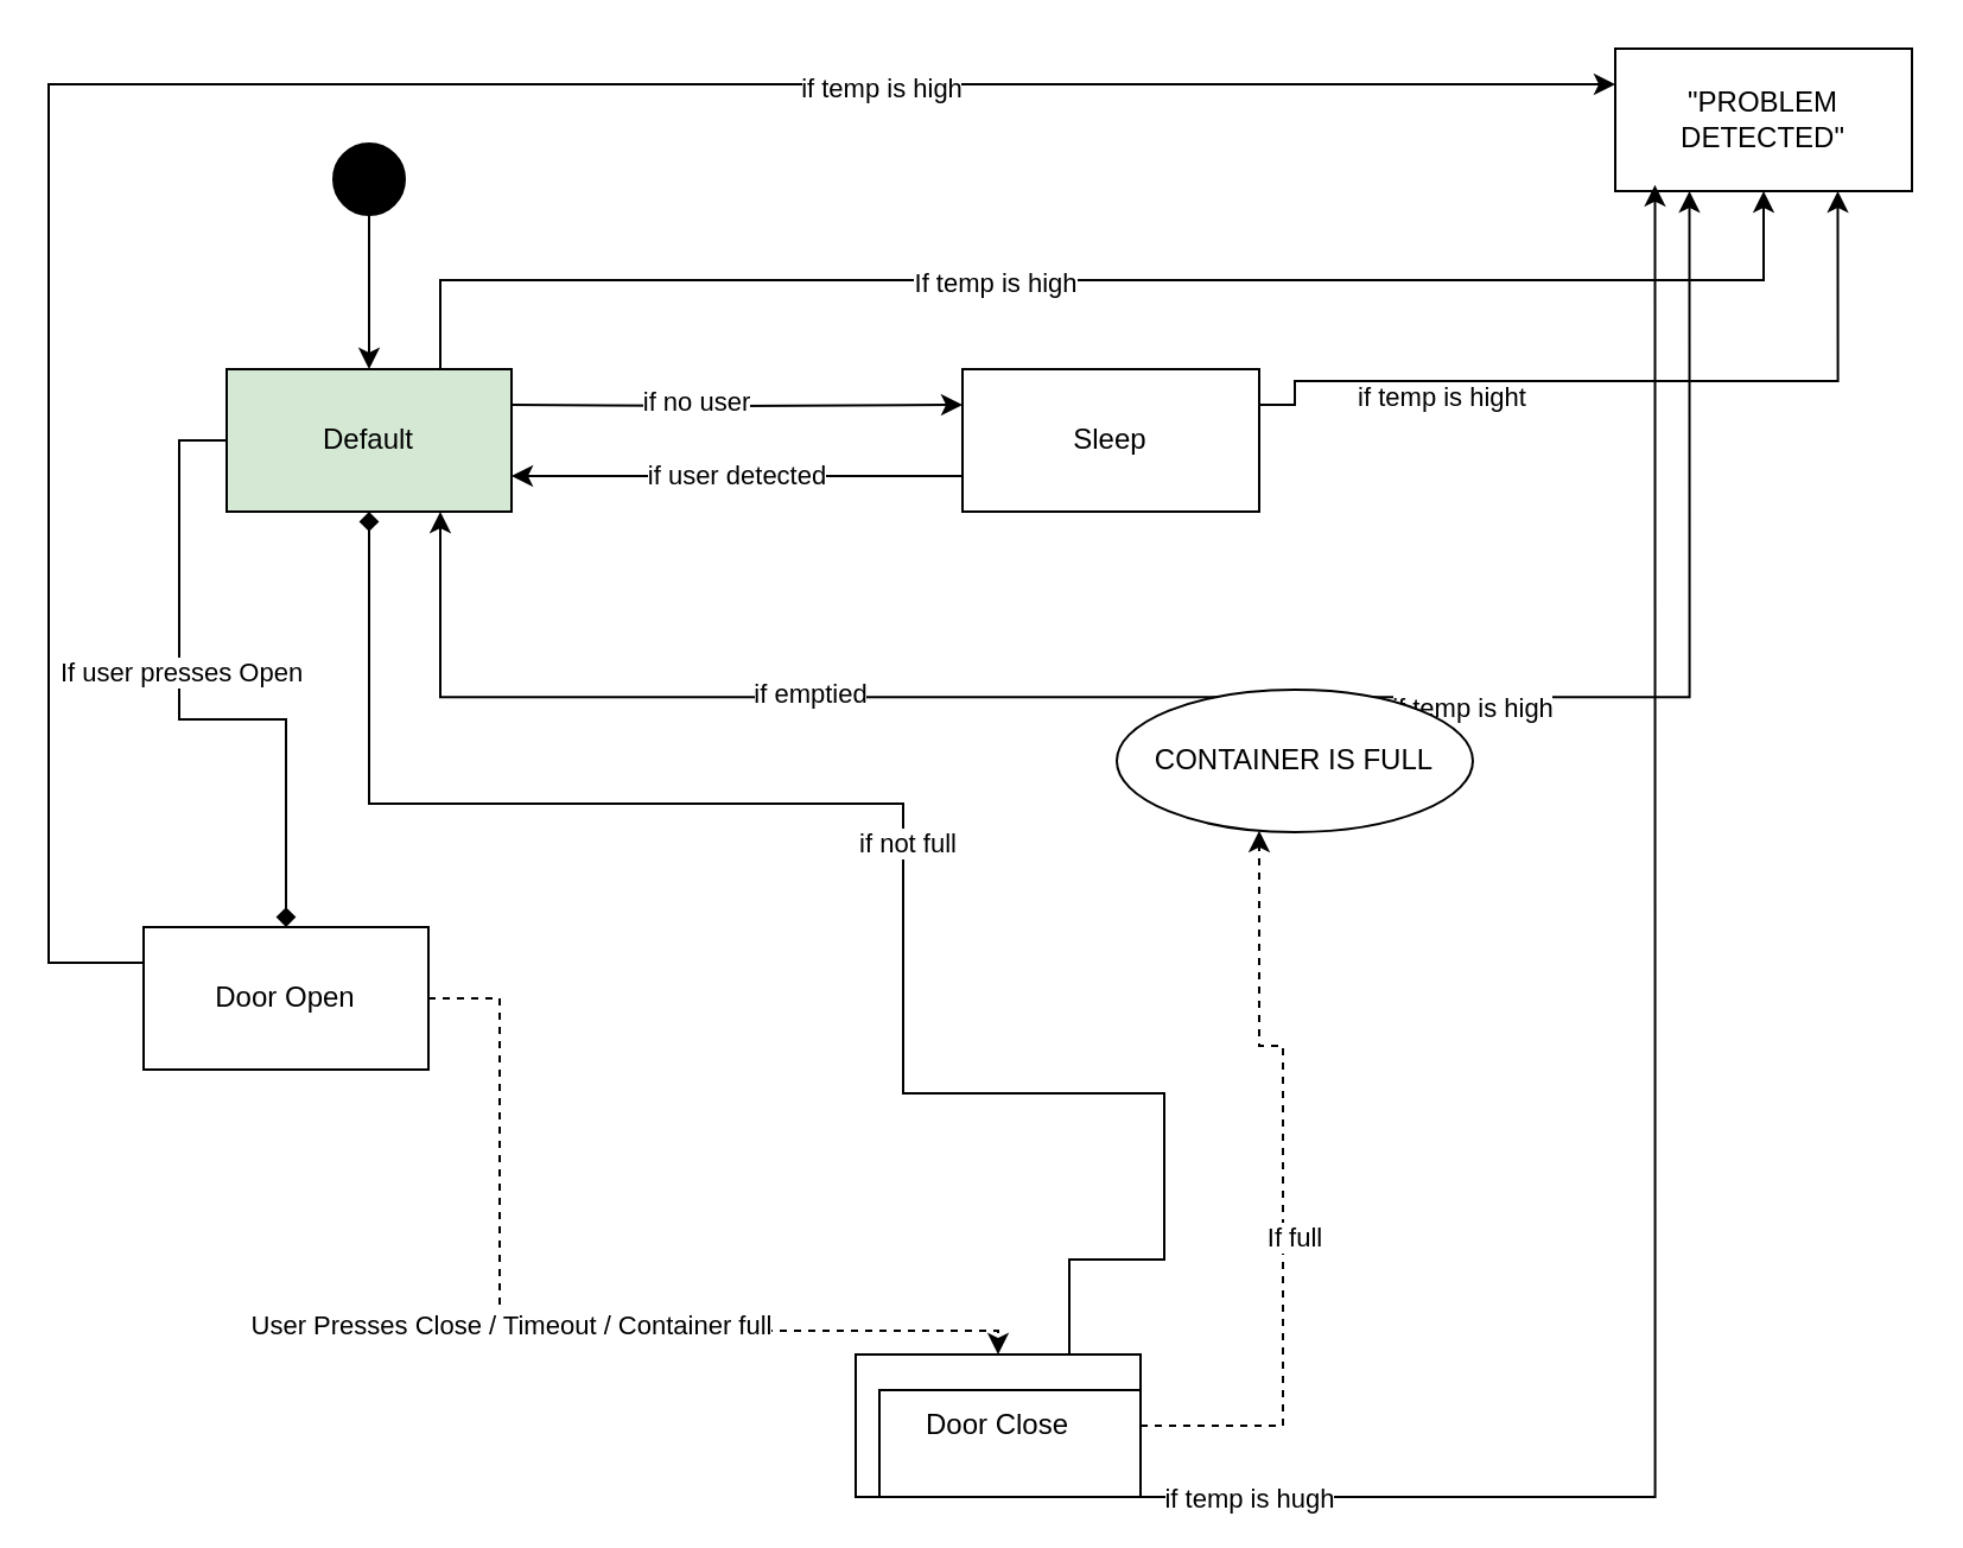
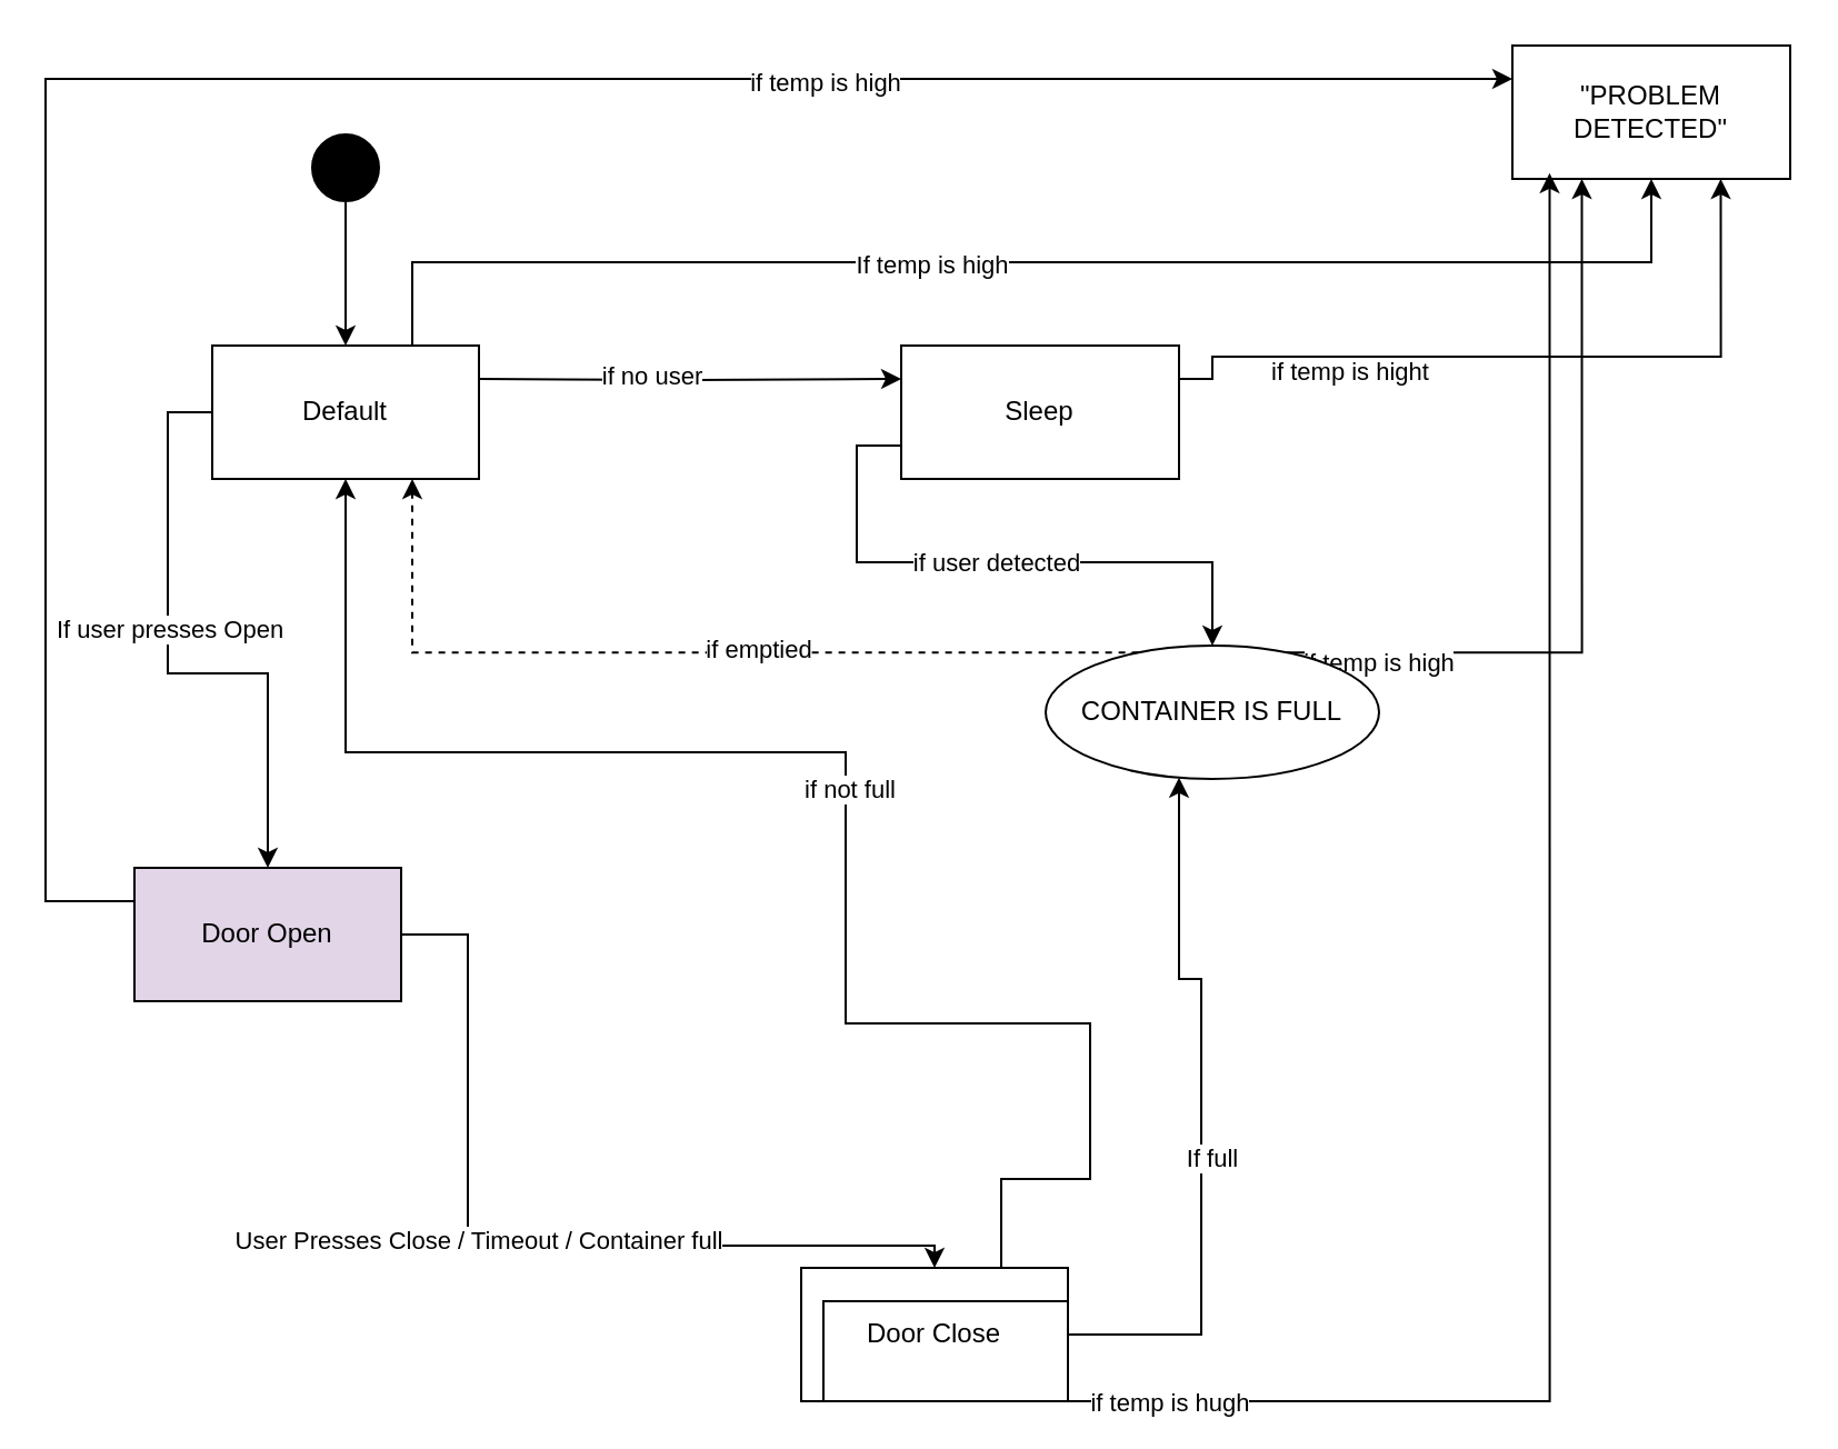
- <mxCell id="10" value="Default" style="whiteSpace=wrap;html=1;fillColor=#d5e8d4;" vertex="1" parent="1"><mxGeometry x="95" y="155" width="120" height="60" as="geometry" /></mxCell>
+ <mxCell id="10" value="Default" style="whiteSpace=wrap;html=1;" vertex="1" parent="1"><mxGeometry x="95" y="155" width="120" height="60" as="geometry" /></mxCell>
- <mxCell id="11" value="if user detected" style="edgeStyle=orthogonalEdgeStyle;rounded=0;orthogonalLoop=1;jettySize=auto;html=1;exitX=0;exitY=0.75;exitDx=0;exitDy=0;entryX=1;entryY=0.75;entryDx=0;entryDy=0;" edge="1" parent="1" source="14" target="10"><mxGeometry relative="1" as="geometry" /></mxCell>
+ <mxCell id="11" value="if user detected" style="edgeStyle=orthogonalEdgeStyle;rounded=0;orthogonalLoop=1;jettySize=auto;html=1;exitX=0;exitY=0.75;exitDx=0;exitDy=0;" edge="1" parent="1" source="14" target="29"><mxGeometry relative="1" as="geometry" /></mxCell>
- <mxCell id="20" style="edgeStyle=orthogonalEdgeStyle;rounded=0;orthogonalLoop=1;jettySize=auto;html=1;exitX=0.75;exitY=0;exitDx=0;exitDy=0;entryX=0.5;entryY=1;entryDx=0;entryDy=0;endArrow=diamond;" edge="1" parent="1" source="24" target="10"><mxGeometry relative="1" as="geometry"><Array as="points"><mxPoint x="490" y="530" /><mxPoint x="490" y="460" /><mxPoint x="380" y="460" /><mxPoint x="380" y="338" /><mxPoint x="155" y="338" /></Array></mxGeometry></mxCell>
+ <mxCell id="20" style="edgeStyle=orthogonalEdgeStyle;rounded=0;orthogonalLoop=1;jettySize=auto;html=1;exitX=0.75;exitY=0;exitDx=0;exitDy=0;entryX=0.5;entryY=1;entryDx=0;entryDy=0;" edge="1" parent="1" source="24" target="10"><mxGeometry relative="1" as="geometry"><Array as="points"><mxPoint x="490" y="530" /><mxPoint x="490" y="460" /><mxPoint x="380" y="460" /><mxPoint x="380" y="338" /><mxPoint x="155" y="338" /></Array></mxGeometry></mxCell>
- <mxCell id="25" style="edgeStyle=orthogonalEdgeStyle;rounded=0;orthogonalLoop=1;jettySize=auto;html=1;exitX=0.25;exitY=0;exitDx=0;exitDy=0;entryX=0.75;entryY=1;entryDx=0;entryDy=0;" edge="1" parent="1" source="29" target="10"><mxGeometry relative="1" as="geometry" /></mxCell>
+ <mxCell id="25" style="edgeStyle=orthogonalEdgeStyle;rounded=0;orthogonalLoop=1;jettySize=auto;html=1;exitX=0.25;exitY=0;exitDx=0;exitDy=0;entryX=0.75;entryY=1;entryDx=0;entryDy=0;dashed=1;" edge="1" parent="1" source="29" target="10"><mxGeometry relative="1" as="geometry" /></mxCell>
- <mxCell id="6" value="" style="edgeStyle=orthogonalEdgeStyle;rounded=0;orthogonalLoop=1;jettySize=auto;html=1;exitX=0;exitY=0.5;exitDx=0;exitDy=0;endArrow=diamond;" edge="1" parent="1" source="10" target="19"><mxGeometry relative="1" as="geometry" /></mxCell>
+ <mxCell id="6" value="" style="edgeStyle=orthogonalEdgeStyle;rounded=0;orthogonalLoop=1;jettySize=auto;html=1;exitX=0;exitY=0.5;exitDx=0;exitDy=0;" edge="1" parent="1" source="10" target="19"><mxGeometry relative="1" as="geometry" /></mxCell>
- <mxCell id="19" value="Door Open" style="whiteSpace=wrap;html=1;" vertex="1" parent="1"><mxGeometry x="60" y="390" width="120" height="60" as="geometry" /></mxCell>
+ <mxCell id="19" value="Door Open" style="whiteSpace=wrap;html=1;fillColor=#e1d5e7;" vertex="1" parent="1"><mxGeometry x="60" y="390" width="120" height="60" as="geometry" /></mxCell>
- <mxCell id="22" value="" style="edgeStyle=orthogonalEdgeStyle;rounded=0;orthogonalLoop=1;jettySize=auto;html=1;dashed=1;" edge="1" parent="1" source="24" target="29"><mxGeometry relative="1" as="geometry"><Array as="points"><mxPoint x="540" y="600" /><mxPoint x="540" y="440" /><mxPoint x="530" y="440" /></Array></mxGeometry></mxCell>
+ <mxCell id="22" value="" style="edgeStyle=orthogonalEdgeStyle;rounded=0;orthogonalLoop=1;jettySize=auto;html=1;" edge="1" parent="1" source="24" target="29"><mxGeometry relative="1" as="geometry"><Array as="points"><mxPoint x="540" y="600" /><mxPoint x="540" y="440" /><mxPoint x="530" y="440" /></Array></mxGeometry></mxCell>
- <mxCell id="15" value="" style="edgeStyle=orthogonalEdgeStyle;rounded=0;orthogonalLoop=1;jettySize=auto;html=1;dashed=1;" edge="1" parent="1" source="19" target="24"><mxGeometry relative="1" as="geometry"><Array as="points"><mxPoint x="210" y="420" /><mxPoint x="210" y="560" /></Array></mxGeometry></mxCell>
+ <mxCell id="15" value="" style="edgeStyle=orthogonalEdgeStyle;rounded=0;orthogonalLoop=1;jettySize=auto;html=1;" edge="1" parent="1" source="19" target="24"><mxGeometry relative="1" as="geometry"><Array as="points"><mxPoint x="210" y="420" /><mxPoint x="210" y="560" /></Array></mxGeometry></mxCell>
